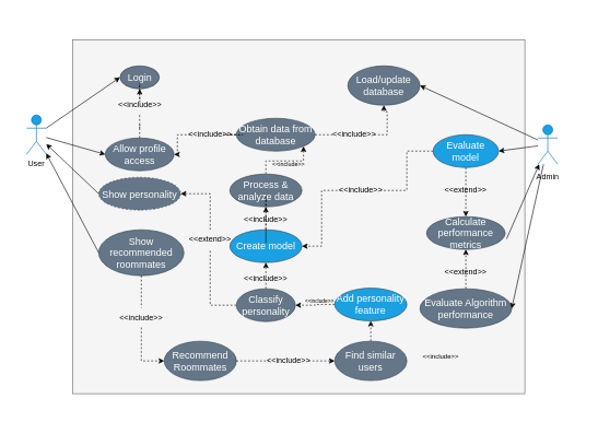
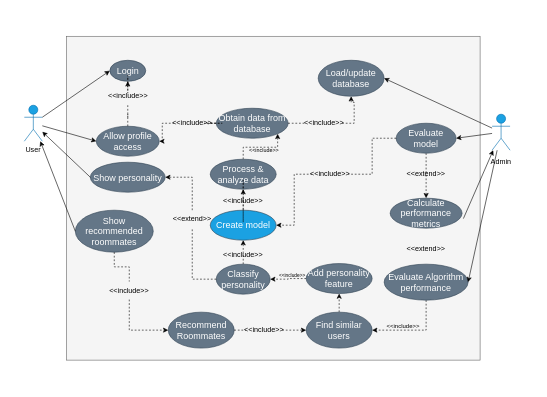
- <mxCell id="29" value="Evaluate model" style="ellipse;whiteSpace=wrap;html=1;fontSize=15;fillColor=#1ba1e2;strokeColor=#314354;fontColor=#ffffff;" parent="1" vertex="1"><mxGeometry x="660" y="205" width="100" height="50" as="geometry" /></mxCell>
+ <mxCell id="29" value="Evaluate model" style="ellipse;whiteSpace=wrap;html=1;fontSize=15;fillColor=#647687;strokeColor=#314354;fontColor=#ffffff;" parent="1" vertex="1"><mxGeometry x="660" y="205" width="100" height="50" as="geometry" /></mxCell>
- <mxCell id="11" value="Show personality" style="ellipse;whiteSpace=wrap;html=1;fontSize=15;fillColor=#647687;strokeColor=#314354;fontColor=#ffffff;dashed=1;" parent="1" vertex="1"><mxGeometry x="150" y="270" width="125" height="50" as="geometry" /></mxCell>
+ <mxCell id="11" value="Show personality" style="ellipse;whiteSpace=wrap;html=1;fontSize=15;fillColor=#647687;strokeColor=#314354;fontColor=#ffffff;" parent="1" vertex="1"><mxGeometry x="150" y="270" width="125" height="50" as="geometry" /></mxCell>
- <mxCell id="13" value="Show recommended roommates" style="ellipse;whiteSpace=wrap;html=1;fontSize=15;fillColor=#647687;strokeColor=#314354;fontColor=#ffffff;" parent="1" vertex="1"><mxGeometry x="150" y="350" width="130" height="70" as="geometry" /></mxCell>
+ <mxCell id="13" value="Show recommended roommates" style="ellipse;whiteSpace=wrap;html=1;fontSize=15;fillColor=#647687;strokeColor=#314354;fontColor=#ffffff;" parent="1" vertex="1"><mxGeometry x="125" y="350" width="130" height="70" as="geometry" /></mxCell>
- <mxCell id="38" style="edgeStyle=orthogonalEdgeStyle;rounded=0;orthogonalLoop=1;jettySize=auto;html=1;dashed=1;" parent="1" source="39" target="42" edge="1"><mxGeometry relative="1" as="geometry" /></mxCell>
- <mxCell id="34" value="Add personality feature" style="ellipse;whiteSpace=wrap;html=1;fontSize=15;fillColor=#1ba1e2;strokeColor=#314354;fontColor=#ffffff;" parent="1" vertex="1"><mxGeometry x="510" y="439" width="110" height="50" as="geometry" /></mxCell>
+ <mxCell id="34" value="Add personality feature" style="ellipse;whiteSpace=wrap;html=1;fontSize=15;fillColor=#647687;strokeColor=#314354;fontColor=#ffffff;" parent="1" vertex="1"><mxGeometry x="510" y="439" width="110" height="50" as="geometry" /></mxCell>
- <mxCell id="26" value="Recommend Roommates" style="ellipse;whiteSpace=wrap;html=1;fontSize=15;fillColor=#647687;strokeColor=#314354;fontColor=#ffffff;" parent="1" vertex="1"><mxGeometry x="250" y="520" width="110" height="60" as="geometry" /></mxCell>
+ <mxCell id="26" value="Recommend Roommates" style="ellipse;whiteSpace=wrap;html=1;fontSize=15;fillColor=#647687;strokeColor=#314354;fontColor=#ffffff;" parent="1" vertex="1"><mxGeometry x="280" y="520" width="110" height="60" as="geometry" /></mxCell>
+ <mxCell id="37" style="edgeStyle=orthogonalEdgeStyle;rounded=0;orthogonalLoop=1;jettySize=auto;html=1;exitX=0.5;exitY=1;exitDx=0;exitDy=0;entryX=1;entryY=0.5;entryDx=0;entryDy=0;dashed=1;" parent="1" source="39" target="36" edge="1"><mxGeometry relative="1" as="geometry" /></mxCell>
